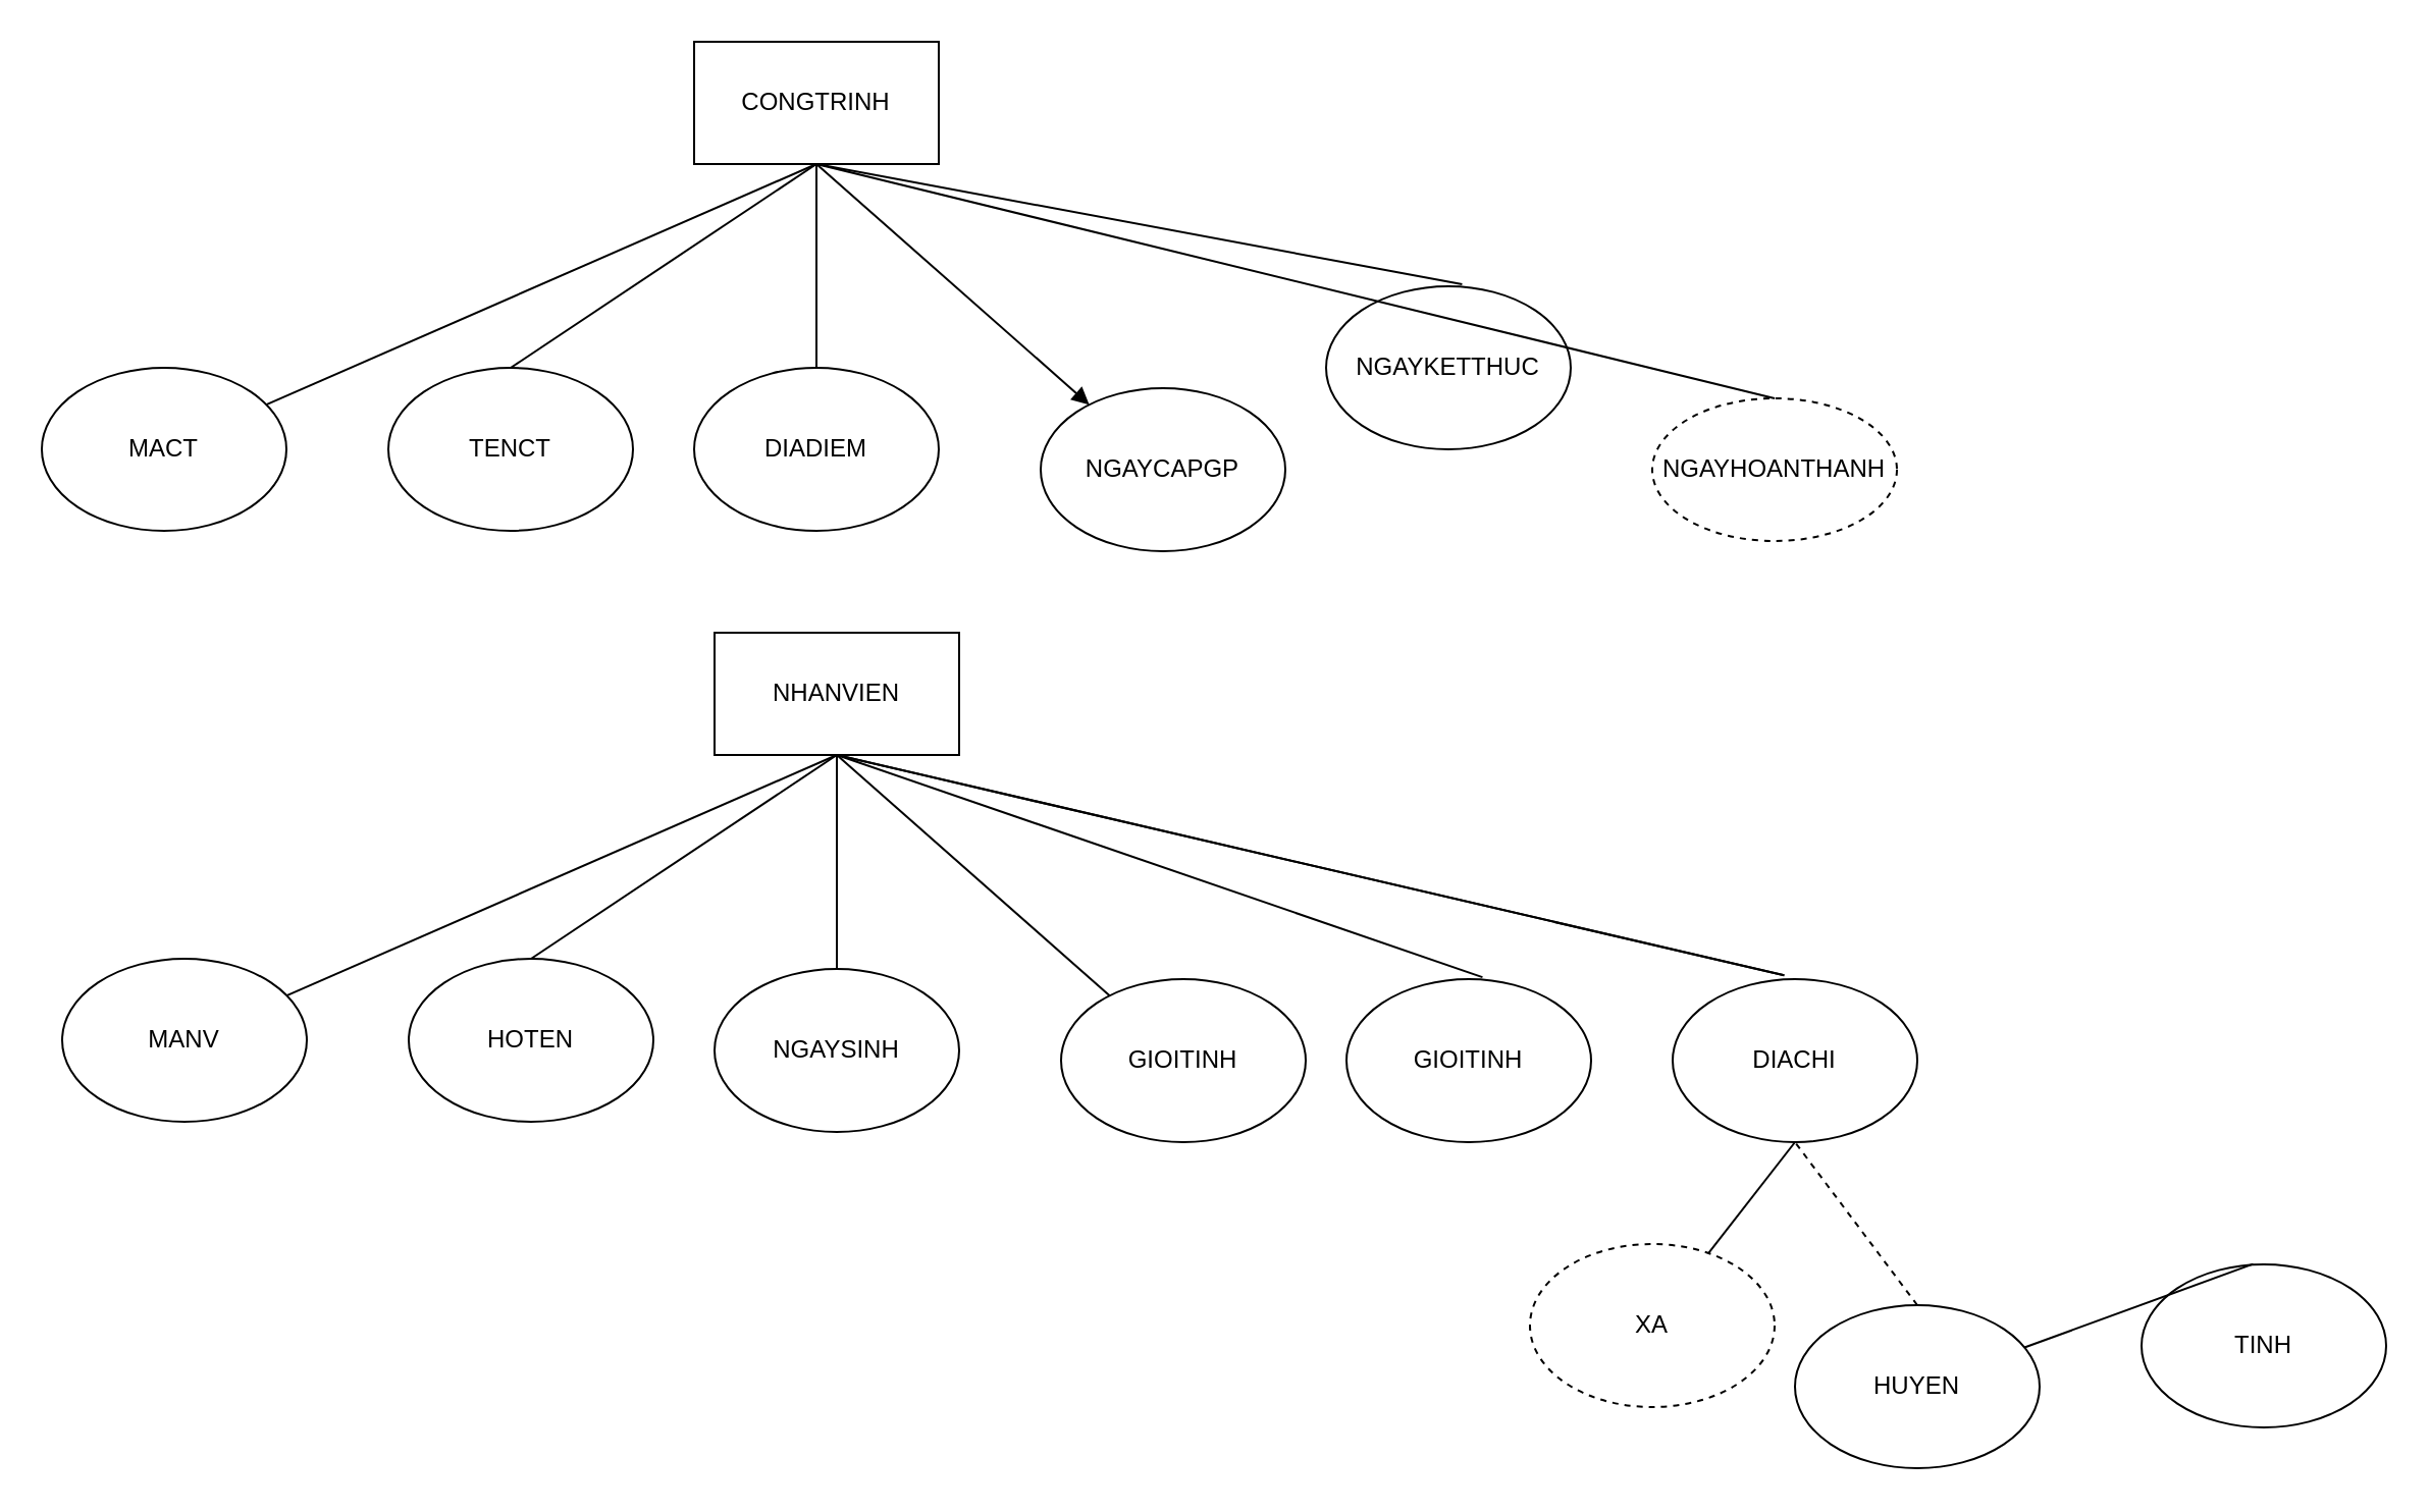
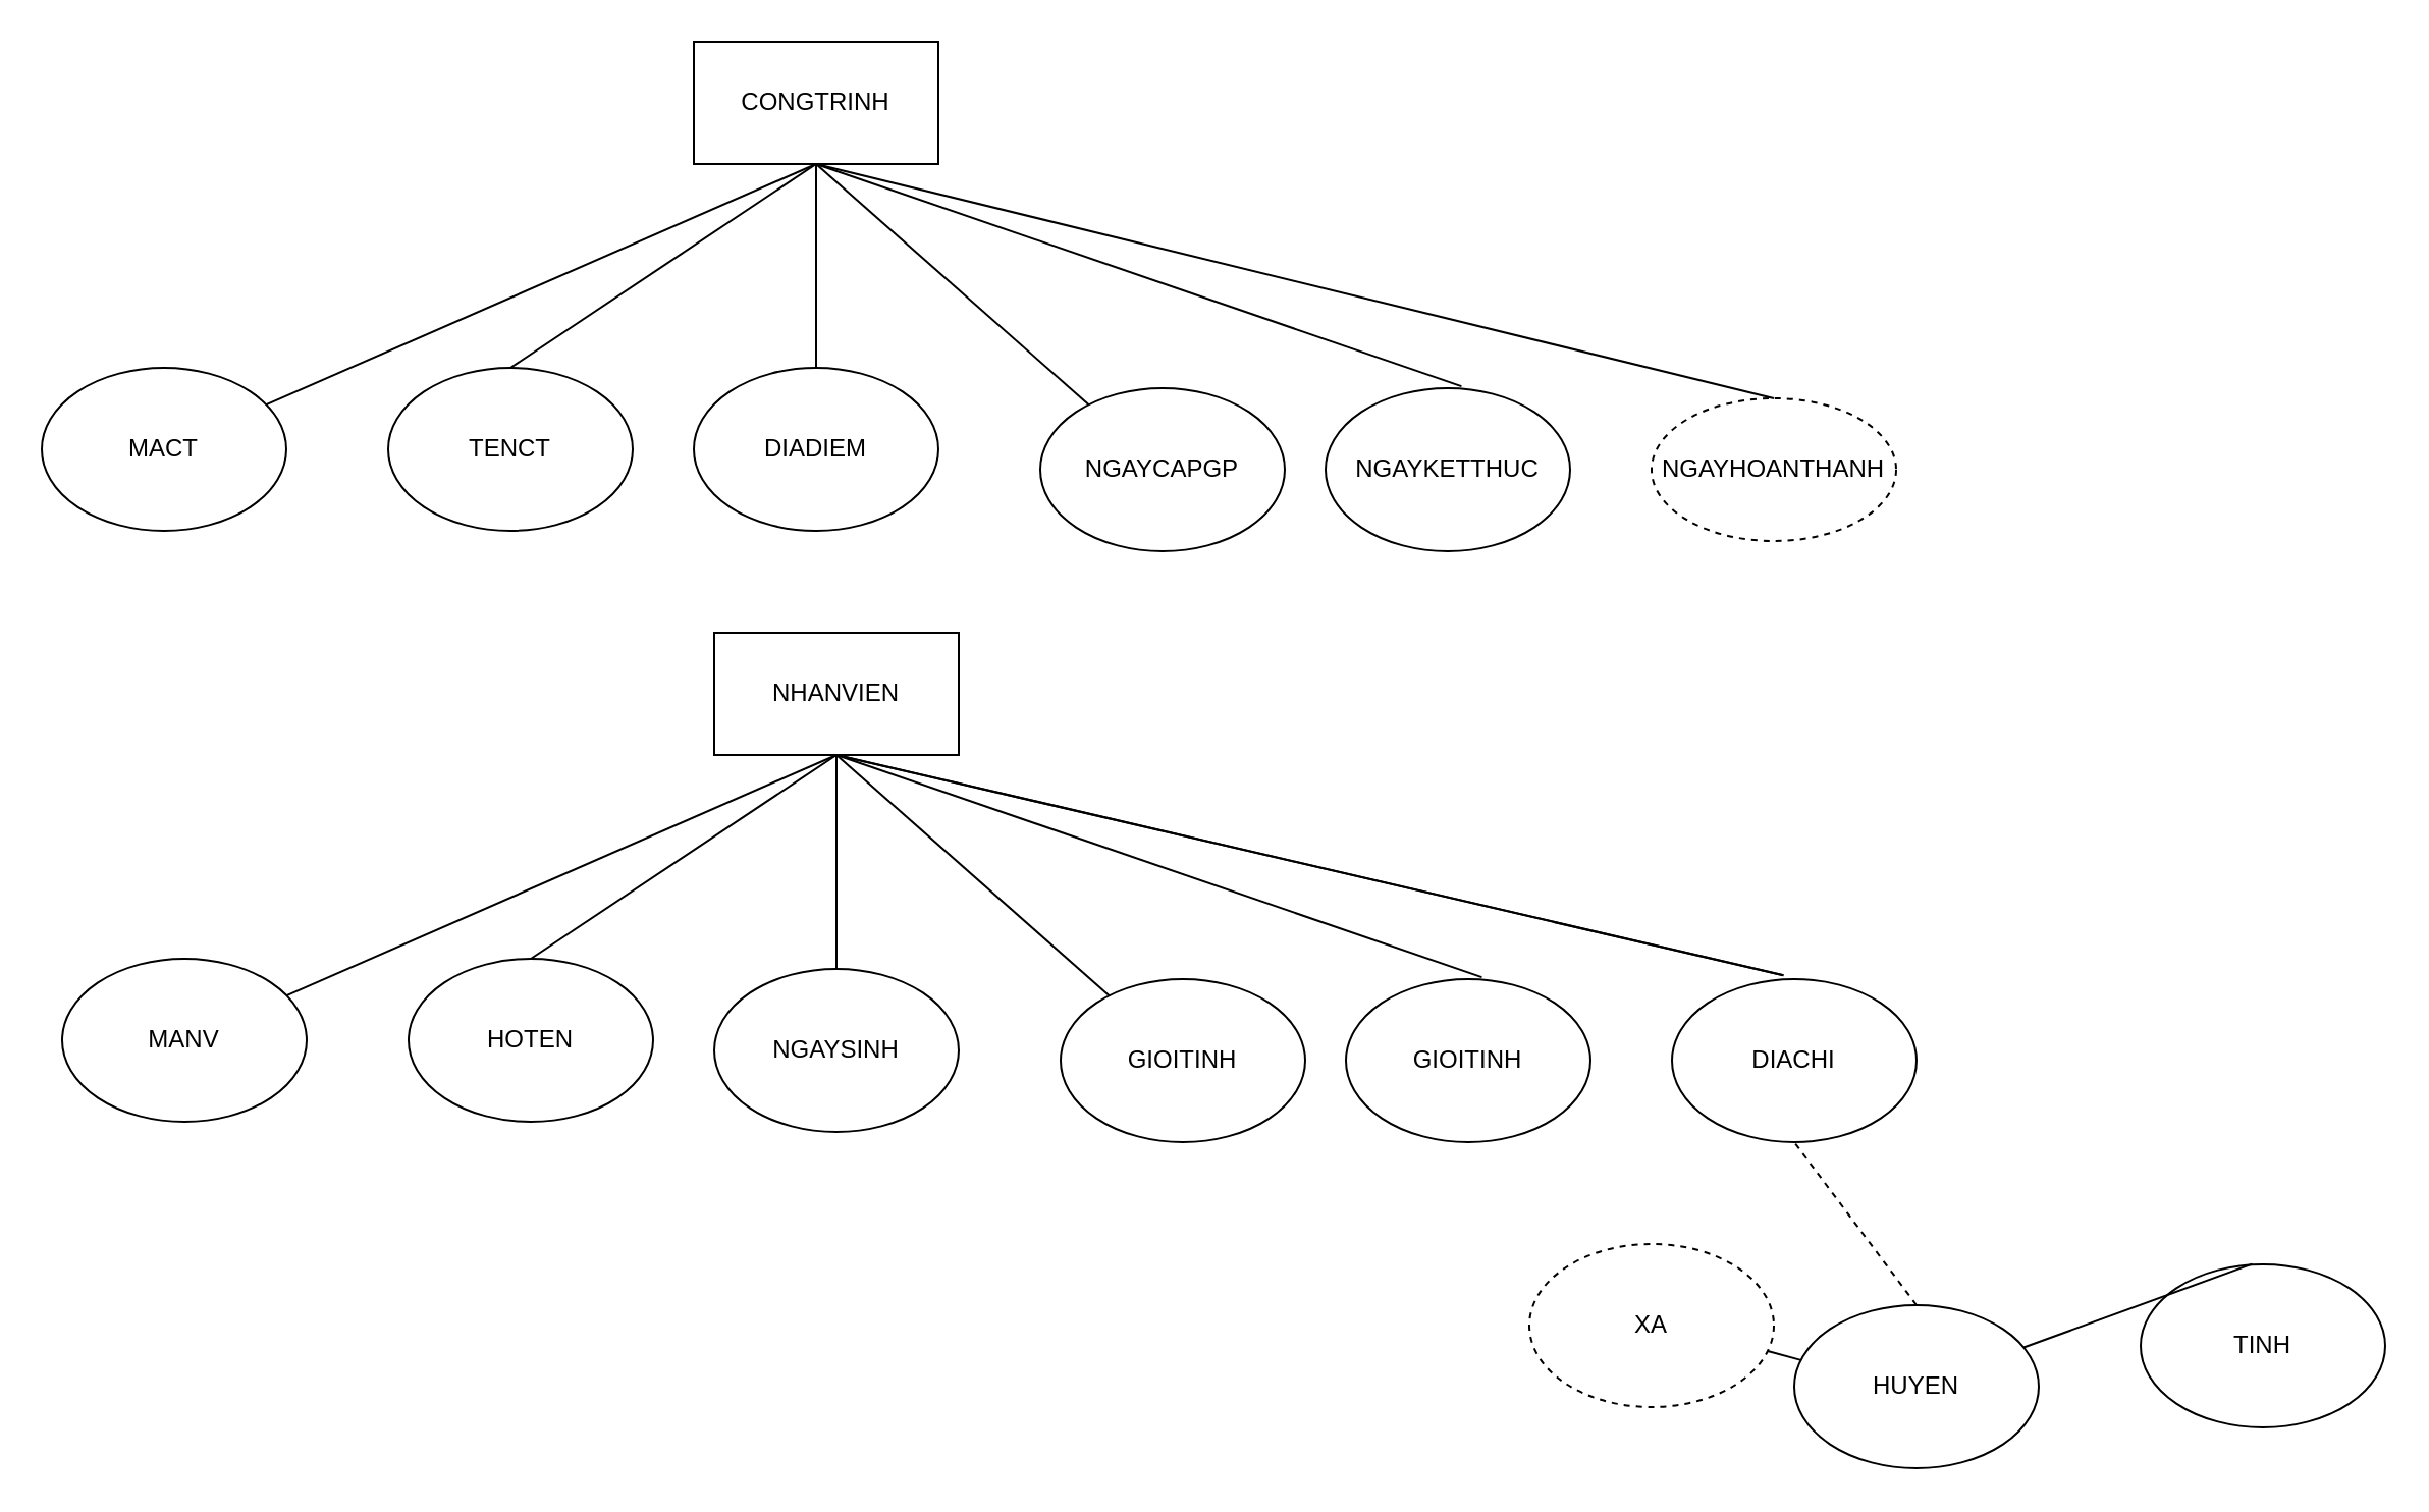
- <mxCell id="11" value="NGAYKETTHUC" style="ellipse;whiteSpace=wrap;html=1;" vertex="1" parent="1"><mxGeometry x="650" y="140" width="120" height="80" as="geometry" /></mxCell>
+ <mxCell id="11" value="NGAYKETTHUC" style="ellipse;whiteSpace=wrap;html=1;" vertex="1" parent="1"><mxGeometry x="650" y="190" width="120" height="80" as="geometry" /></mxCell>
- <mxCell id="9" value="" style="endArrow=block;html=1;rounded=0;exitX=0.5;exitY=1;exitDx=0;exitDy=0;" edge="1" parent="1" source="2" target="3"><mxGeometry width="50" height="50" relative="1" as="geometry"><mxPoint x="470" y="48.571" as="sourcePoint" /><mxPoint x="620" y="20" as="targetPoint" /></mxGeometry></mxCell>
+ <mxCell id="9" value="" style="endArrow=none;html=1;rounded=0;exitX=0.5;exitY=1;exitDx=0;exitDy=0;" edge="1" parent="1" source="2" target="3"><mxGeometry width="50" height="50" relative="1" as="geometry"><mxPoint x="470" y="48.571" as="sourcePoint" /><mxPoint x="620" y="20" as="targetPoint" /></mxGeometry></mxCell>
- <mxCell id="33" value="" style="endArrow=none;html=1;rounded=0;entryX=0.5;entryY=1;entryDx=0;entryDy=0;" edge="1" parent="1" source="29" target="27"><mxGeometry width="50" height="50" relative="1" as="geometry"><mxPoint x="969.2" y="790" as="sourcePoint" /><mxPoint x="730" y="610" as="targetPoint" /></mxGeometry></mxCell>
+ <mxCell id="33" value="" style="endArrow=none;html=1;rounded=0;" edge="1" parent="1" source="29" target="28"><mxGeometry width="50" height="50" relative="1" as="geometry"><mxPoint x="969.2" y="790" as="sourcePoint" /><mxPoint x="730" y="610" as="targetPoint" /></mxGeometry></mxCell>
